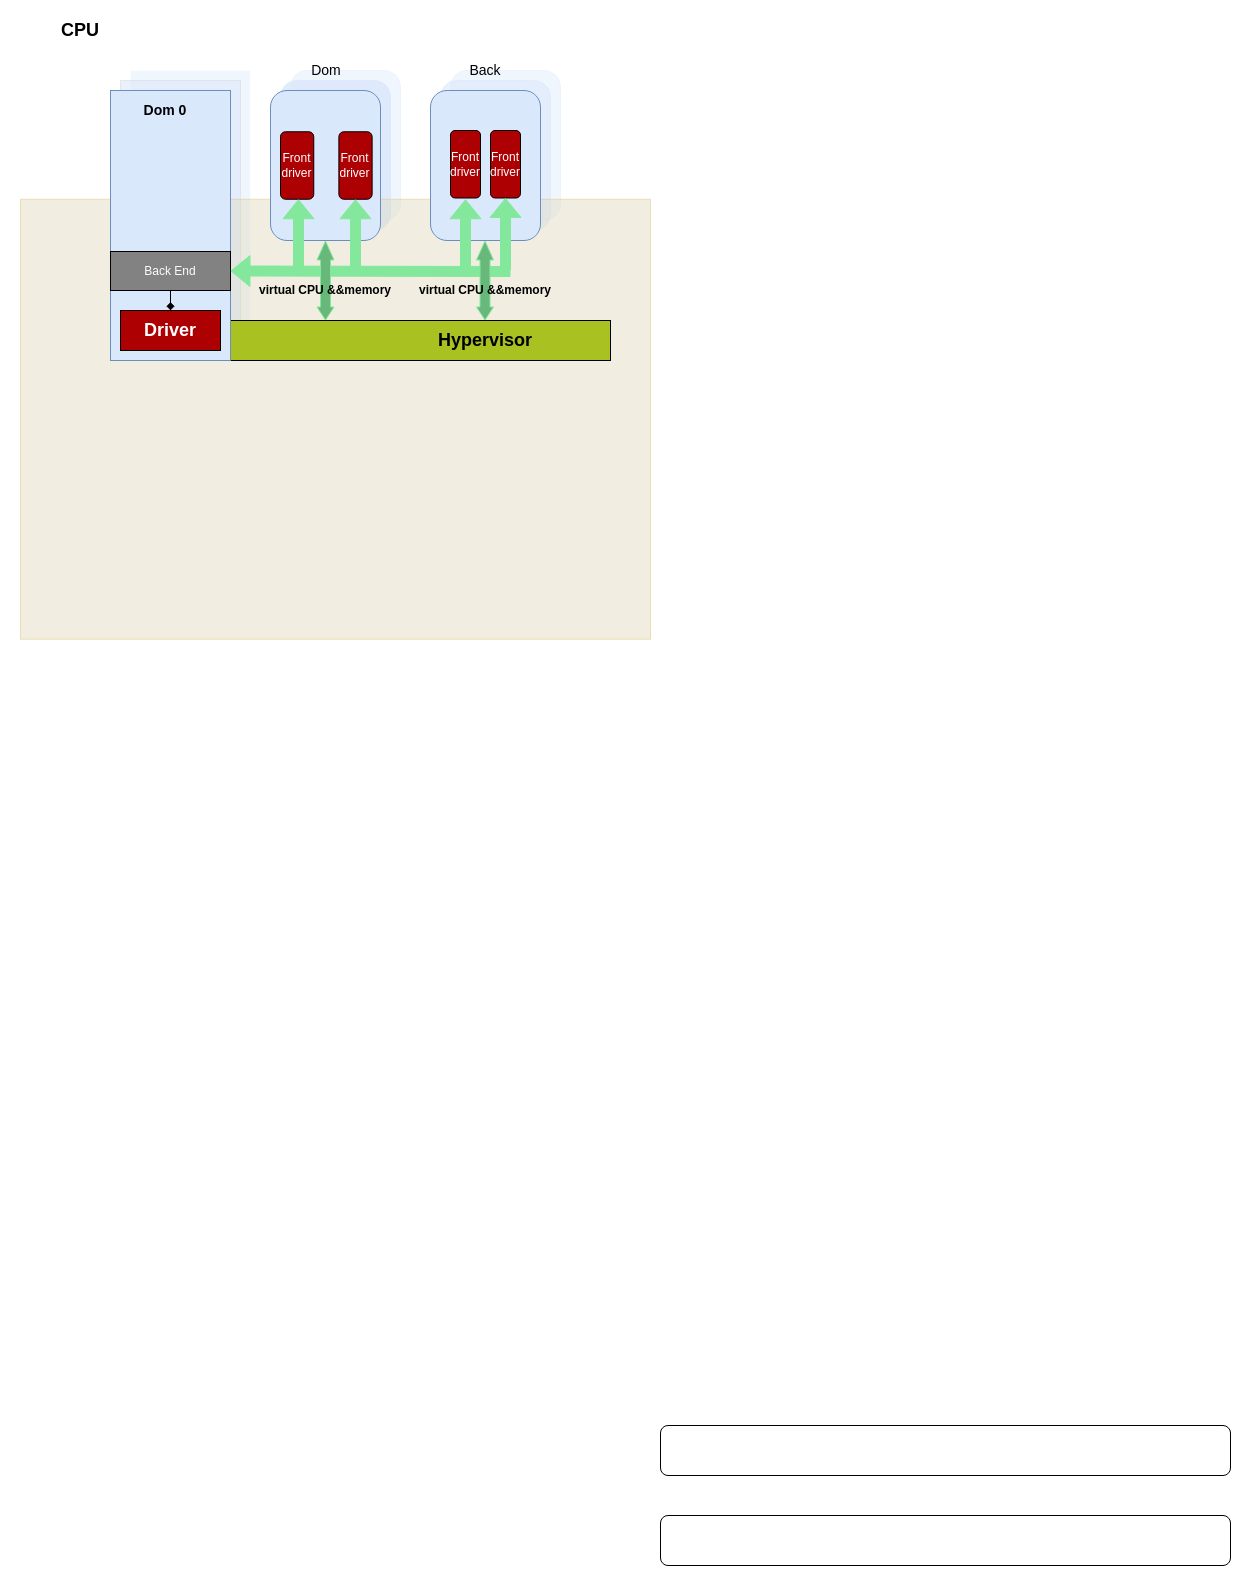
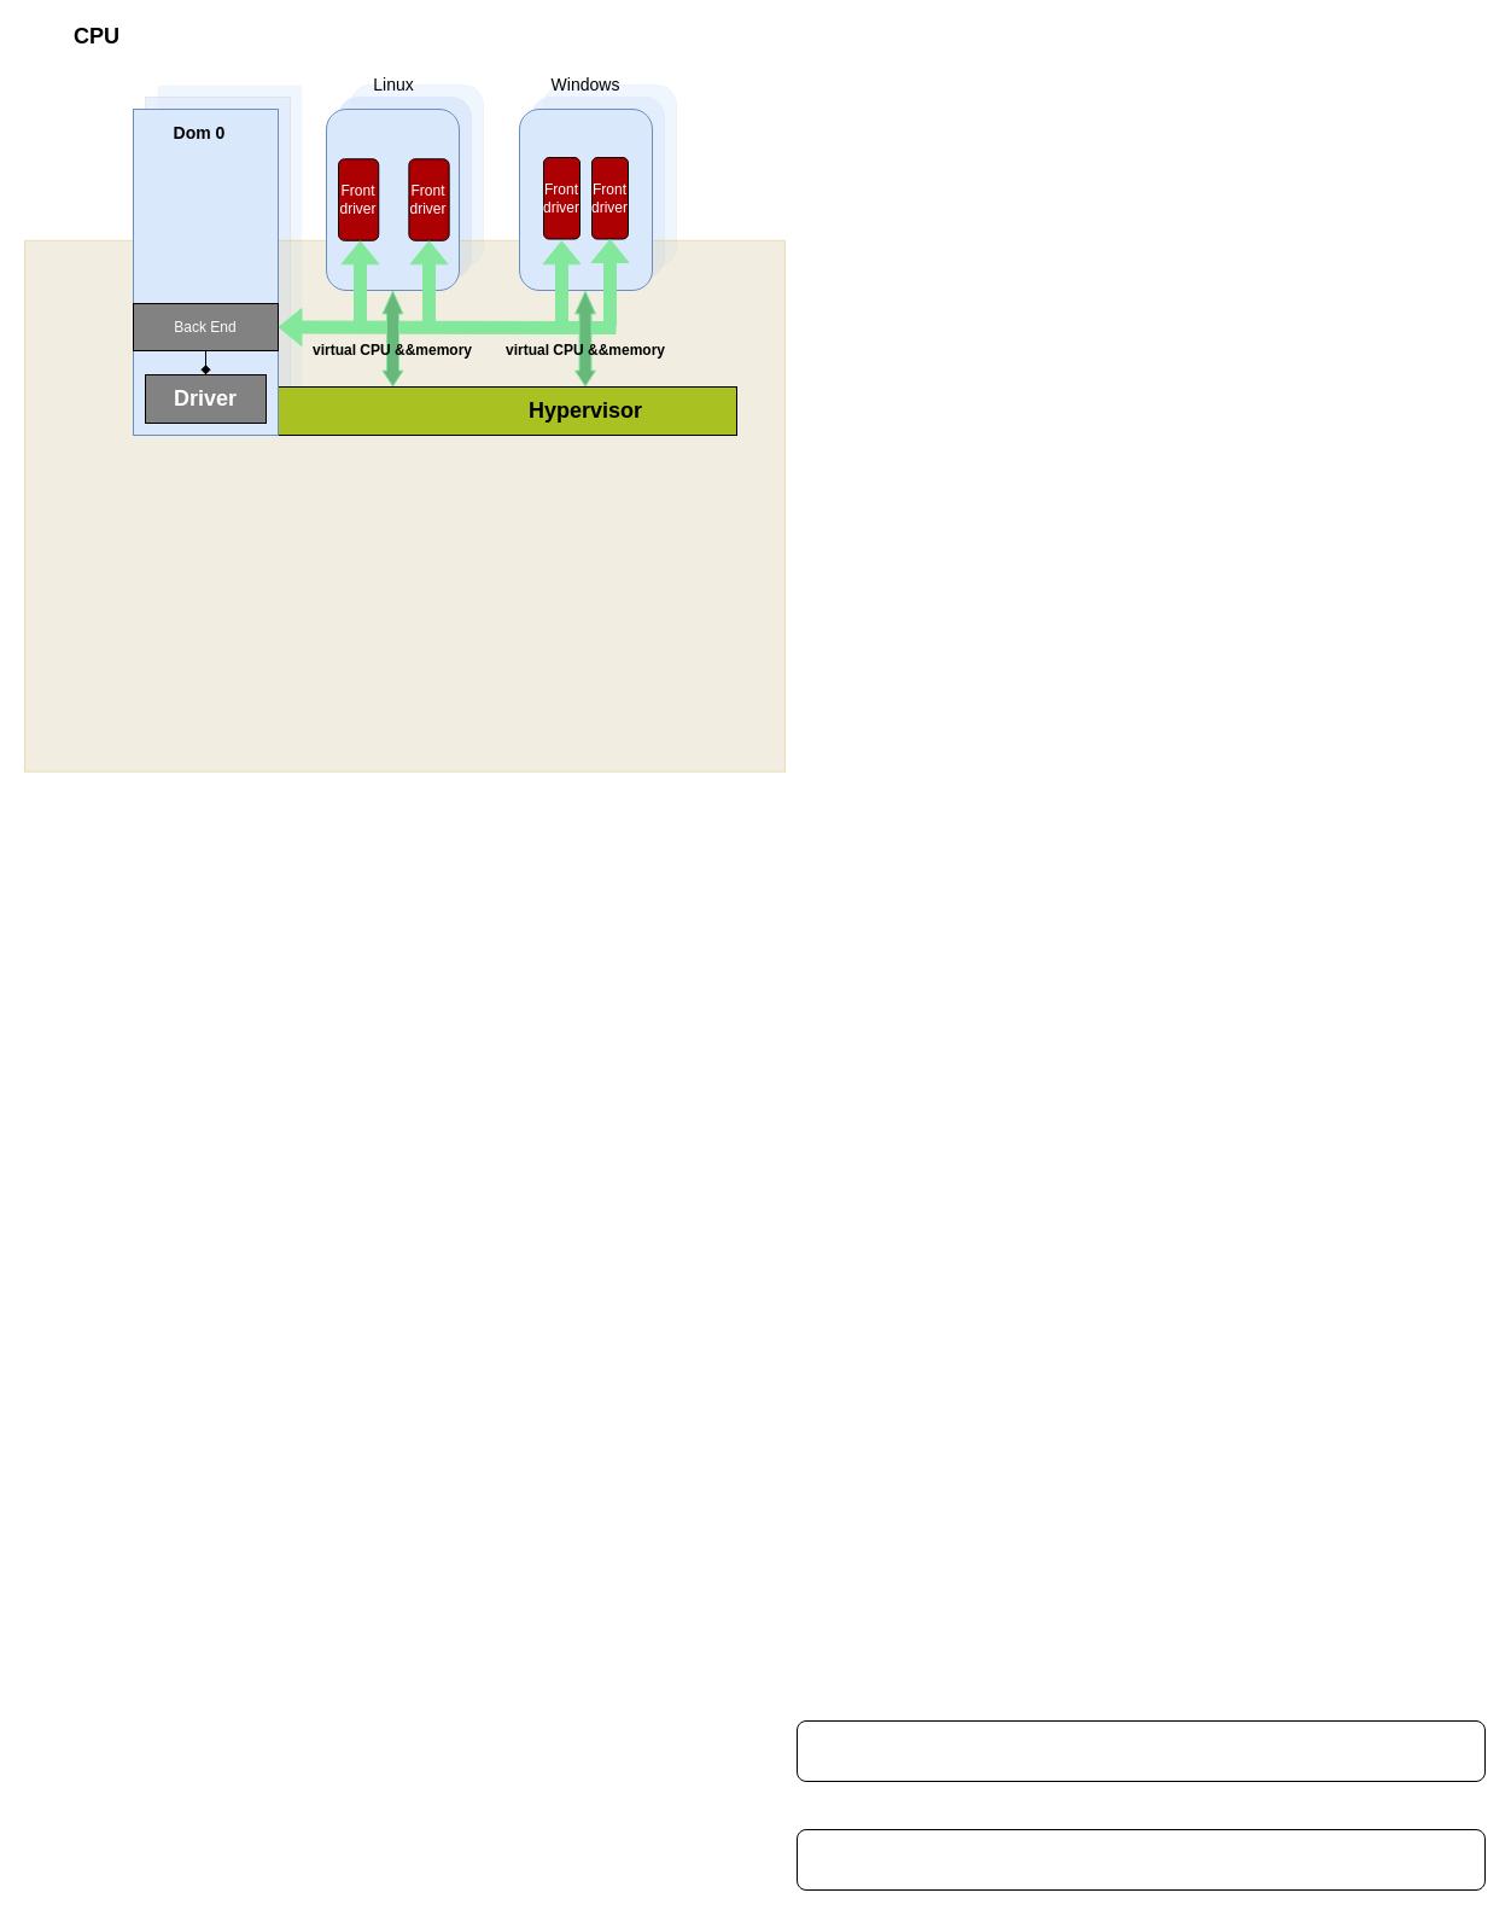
- <mxCell id="18" value="&lt;font style=&quot;font-size: 14px&quot;&gt;Dom&lt;/font&gt;" style="text;html=1;strokeColor=none;fillColor=none;align=center;verticalAlign=middle;whiteSpace=wrap;rounded=0;" vertex="1" parent="1"><mxGeometry x="305.5" y="60" width="40" height="20" as="geometry" /></mxCell>
+ <mxCell id="18" value="&lt;font style=&quot;font-size: 14px&quot;&gt;Linux&lt;/font&gt;" style="text;html=1;strokeColor=none;fillColor=none;align=center;verticalAlign=middle;whiteSpace=wrap;rounded=0;" vertex="1" parent="1"><mxGeometry x="305.5" y="60" width="40" height="20" as="geometry" /></mxCell>
- <mxCell id="19" value="&lt;font style=&quot;font-size: 14px&quot;&gt;Back&lt;/font&gt;" style="text;html=1;strokeColor=none;fillColor=none;align=center;verticalAlign=middle;whiteSpace=wrap;rounded=0;" vertex="1" parent="1"><mxGeometry x="465" y="60" width="40" height="20" as="geometry" /></mxCell>
+ <mxCell id="19" value="&lt;font style=&quot;font-size: 14px&quot;&gt;Windows&lt;/font&gt;" style="text;html=1;strokeColor=none;fillColor=none;align=center;verticalAlign=middle;whiteSpace=wrap;rounded=0;" vertex="1" parent="1"><mxGeometry x="465" y="60" width="40" height="20" as="geometry" /></mxCell>
- <mxCell id="14" value="&lt;font style=&quot;font-size: 18px&quot; color=&quot;#ffffff&quot;&gt;&lt;b&gt;Driver&lt;/b&gt;&lt;/font&gt;" style="rounded=0;whiteSpace=wrap;html=1;fillColor=#AD0003;" vertex="1" parent="1"><mxGeometry x="120" y="310" width="100" height="40" as="geometry" /></mxCell>
+ <mxCell id="14" value="&lt;font style=&quot;font-size: 18px&quot; color=&quot;#ffffff&quot;&gt;&lt;b&gt;Driver&lt;/b&gt;&lt;/font&gt;" style="rounded=0;whiteSpace=wrap;html=1;fillColor=#828282;" vertex="1" parent="1"><mxGeometry x="120" y="310" width="100" height="40" as="geometry" /></mxCell>
